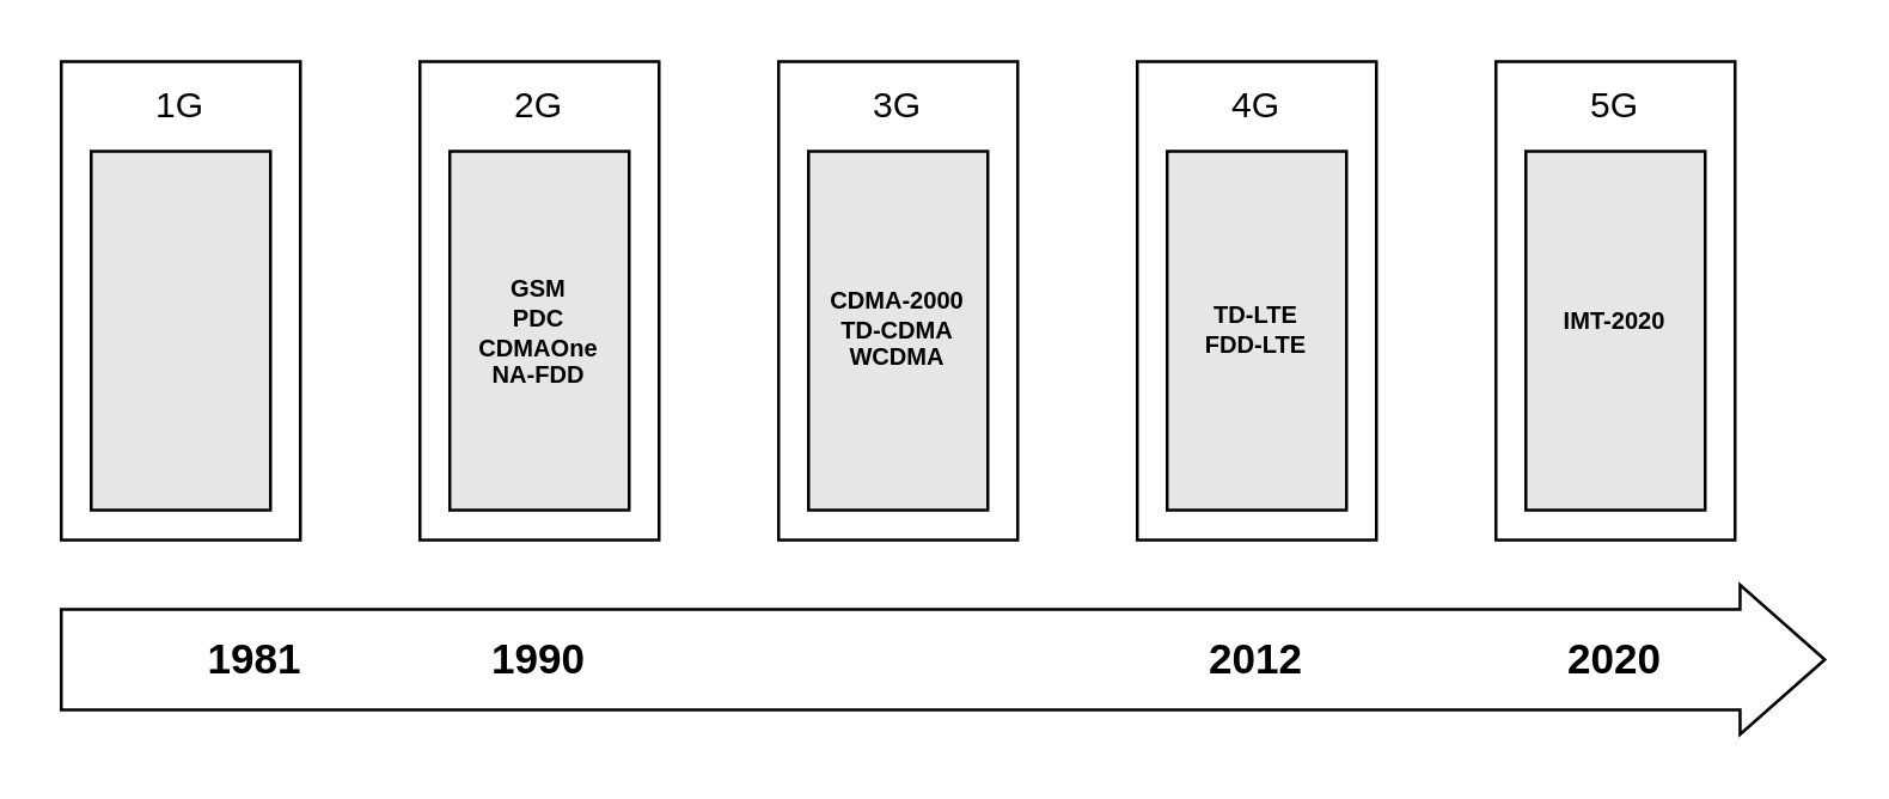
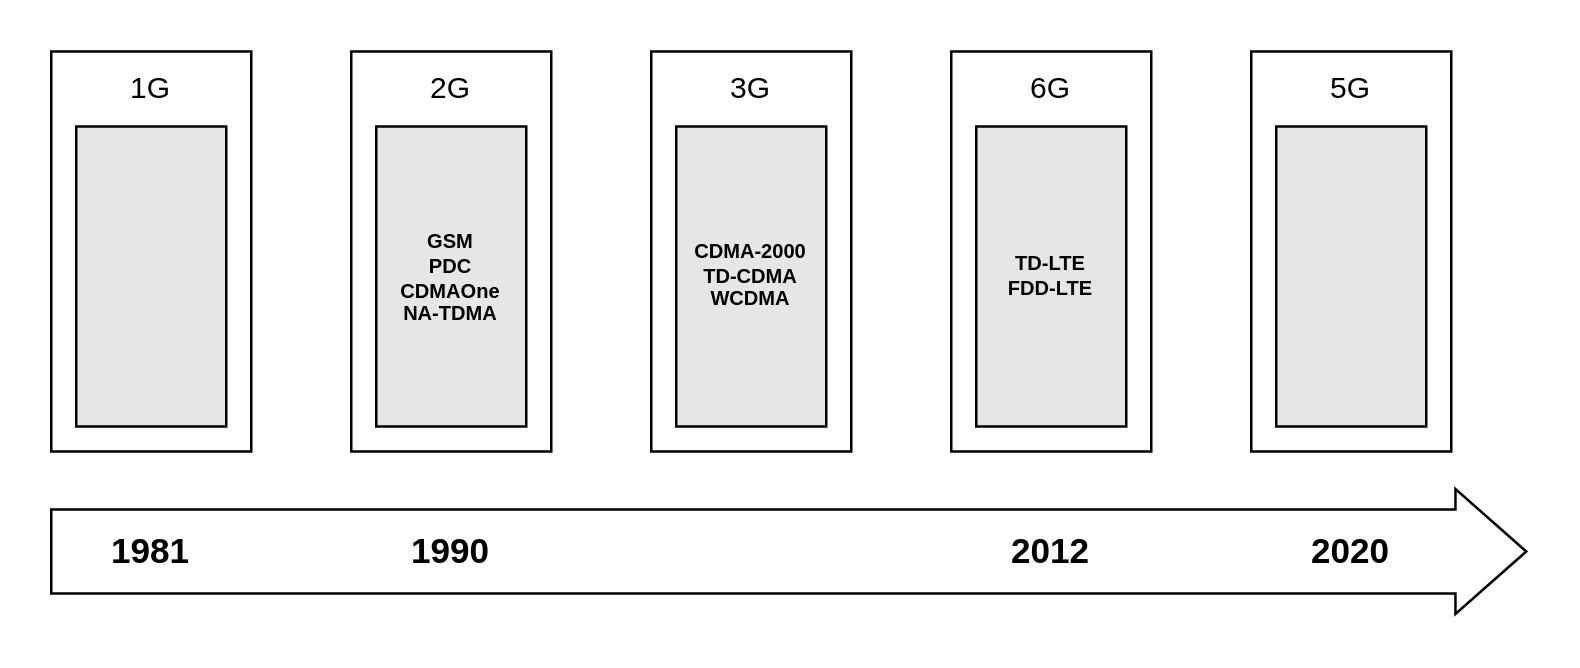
- <mxCell id="13" value="4G" style="text;html=1;strokeColor=none;fillColor=none;align=center;verticalAlign=middle;whiteSpace=wrap;rounded=0;" vertex="1" parent="1"><mxGeometry x="390" y="20" width="60" height="30" as="geometry" /></mxCell>
+ <mxCell id="13" value="6G" style="text;html=1;strokeColor=none;fillColor=none;align=center;verticalAlign=middle;whiteSpace=wrap;rounded=0;" vertex="1" parent="1"><mxGeometry x="390" y="20" width="60" height="30" as="geometry" /></mxCell>
- <mxCell id="25" value="&lt;h6&gt;IMT-2020&lt;/h6&gt;" style="text;html=1;strokeColor=none;fillColor=none;align=center;verticalAlign=middle;whiteSpace=wrap;rounded=0;" vertex="1" parent="1"><mxGeometry x="510" y="91.88" width="60" height="30" as="geometry" /></mxCell>
- <mxCell id="22" value="&lt;h6&gt;GSM&lt;br&gt;PDC&lt;br&gt;CDMAOne&lt;br&gt;NA-FDD&lt;/h6&gt;" style="text;html=1;strokeColor=none;fillColor=none;align=center;verticalAlign=middle;whiteSpace=wrap;rounded=0;" vertex="1" parent="1"><mxGeometry x="150" y="85" width="60" height="52.5" as="geometry" /></mxCell>
+ <mxCell id="22" value="&lt;h6&gt;GSM&lt;br&gt;PDC&lt;br&gt;CDMAOne&lt;br&gt;NA-TDMA&lt;/h6&gt;" style="text;html=1;strokeColor=none;fillColor=none;align=center;verticalAlign=middle;whiteSpace=wrap;rounded=0;" vertex="1" parent="1"><mxGeometry x="150" y="85" width="60" height="52.5" as="geometry" /></mxCell>
- <mxCell id="18" value="&lt;h3&gt;&lt;b&gt;1981&lt;/b&gt;&lt;/h3&gt;" style="text;html=1;strokeColor=none;fillColor=none;align=center;verticalAlign=middle;whiteSpace=wrap;rounded=0;" vertex="1" parent="1"><mxGeometry x="55" y="205" width="60" height="30" as="geometry" /></mxCell>
+ <mxCell id="18" value="&lt;h3&gt;&lt;b&gt;1981&lt;/b&gt;&lt;/h3&gt;" style="text;html=1;strokeColor=none;fillColor=none;align=center;verticalAlign=middle;whiteSpace=wrap;rounded=0;" vertex="1" parent="1"><mxGeometry x="30" y="205" width="60" height="30" as="geometry" /></mxCell>
